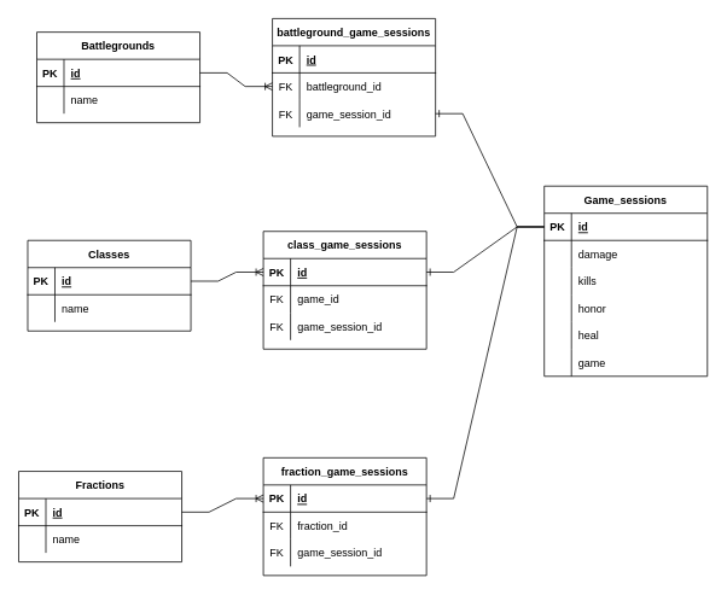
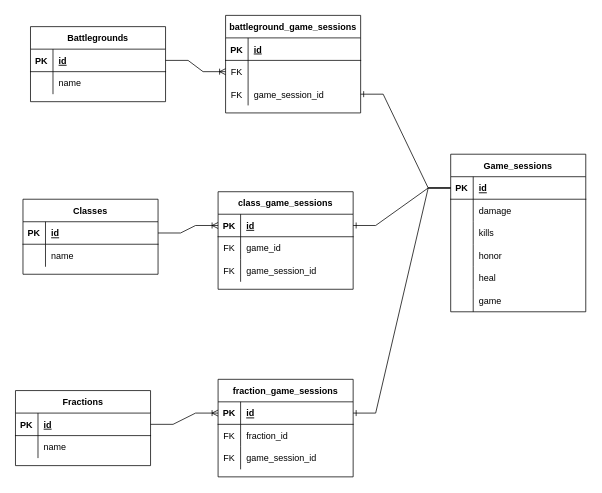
- <mxCell id="58" value="battleground_id" style="shape=partialRectangle;connectable=0;fillColor=none;top=0;left=0;bottom=0;right=0;align=left;spacingLeft=6;overflow=hidden;" vertex="1" parent="56"><mxGeometry x="30" width="150" height="30" as="geometry"><mxRectangle width="150" height="30" as="alternateBounds" /></mxGeometry></mxCell>
